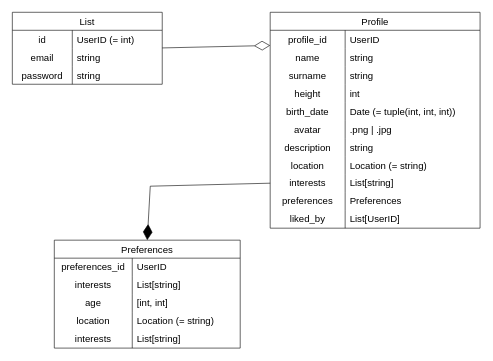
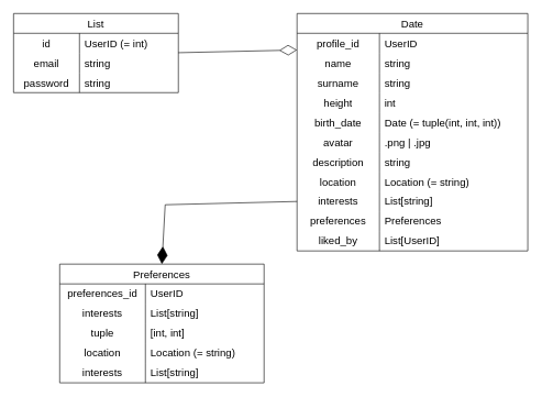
- <mxCell id="12" value="Profile" style="shape=table;startSize=30;container=1;collapsible=0;childLayout=tableLayout;fixedRows=1;rowLines=0;fontStyle=0;strokeColor=default;fontSize=16;" parent="1" vertex="1"><mxGeometry x="450" y="20" width="350" height="360" as="geometry" /></mxCell>
+ <mxCell id="12" value="Date" style="shape=table;startSize=30;container=1;collapsible=0;childLayout=tableLayout;fixedRows=1;rowLines=0;fontStyle=0;strokeColor=default;fontSize=16;" parent="1" vertex="1"><mxGeometry x="450" y="20" width="350" height="360" as="geometry" /></mxCell>
- <mxCell id="54" value="age" style="shape=partialRectangle;html=1;whiteSpace=wrap;connectable=0;fillColor=none;top=0;left=0;bottom=0;right=0;overflow=hidden;strokeColor=inherit;fontSize=16;" parent="53" vertex="1"><mxGeometry width="130" height="30" as="geometry"><mxRectangle width="130" height="30" as="alternateBounds" /></mxGeometry></mxCell>
+ <mxCell id="54" value="tuple" style="shape=partialRectangle;html=1;whiteSpace=wrap;connectable=0;fillColor=none;top=0;left=0;bottom=0;right=0;overflow=hidden;strokeColor=inherit;fontSize=16;" parent="53" vertex="1"><mxGeometry width="130" height="30" as="geometry"><mxRectangle width="130" height="30" as="alternateBounds" /></mxGeometry></mxCell>
